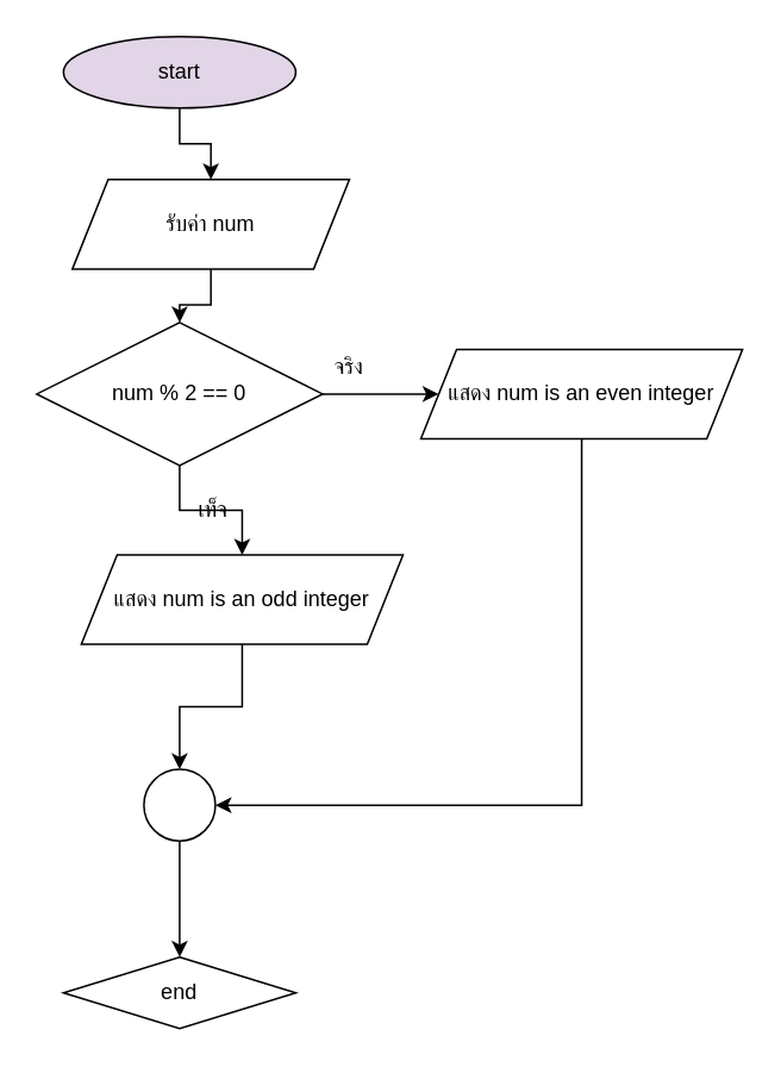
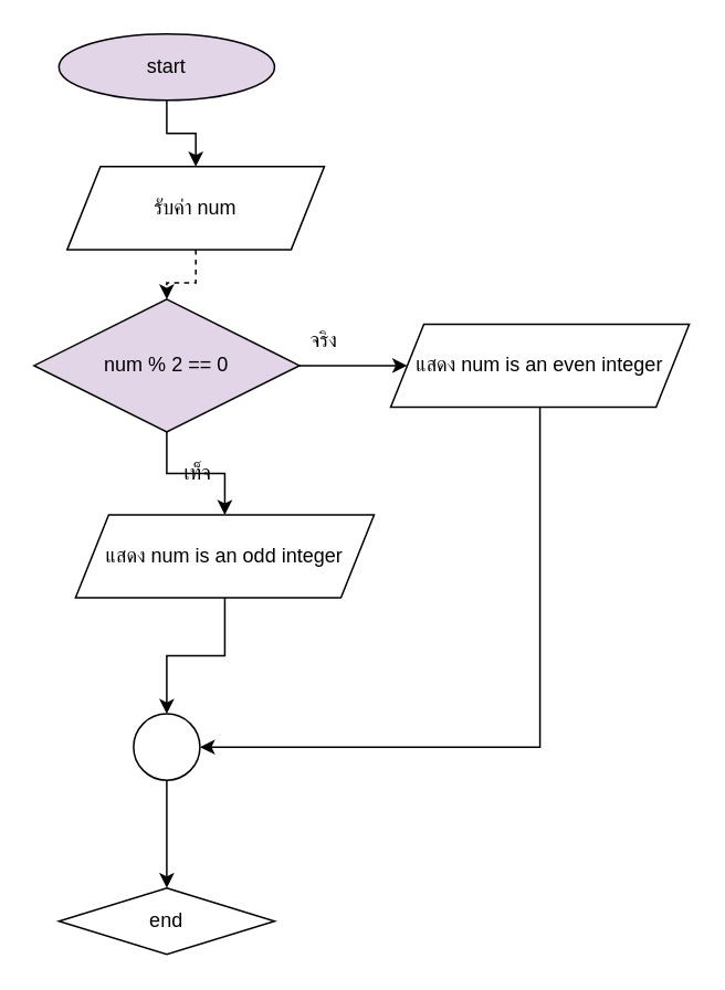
- <mxCell id="4" value="" style="edgeStyle=orthogonalEdgeStyle;rounded=0;orthogonalLoop=1;jettySize=auto;html=1;" edge="1" parent="1" source="5" target="8"><mxGeometry relative="1" as="geometry" /></mxCell>
+ <mxCell id="4" value="" style="edgeStyle=orthogonalEdgeStyle;rounded=0;orthogonalLoop=1;jettySize=auto;html=1;dashed=1;" edge="1" parent="1" source="5" target="8"><mxGeometry relative="1" as="geometry" /></mxCell>
- <mxCell id="8" value="num % 2 == 0" style="rhombus;whiteSpace=wrap;html=1;" vertex="1" parent="1"><mxGeometry x="20" y="180" width="160" height="80" as="geometry" /></mxCell>
+ <mxCell id="8" value="num % 2 == 0" style="rhombus;whiteSpace=wrap;html=1;fillColor=#e1d5e7;" vertex="1" parent="1"><mxGeometry x="20" y="180" width="160" height="80" as="geometry" /></mxCell>
